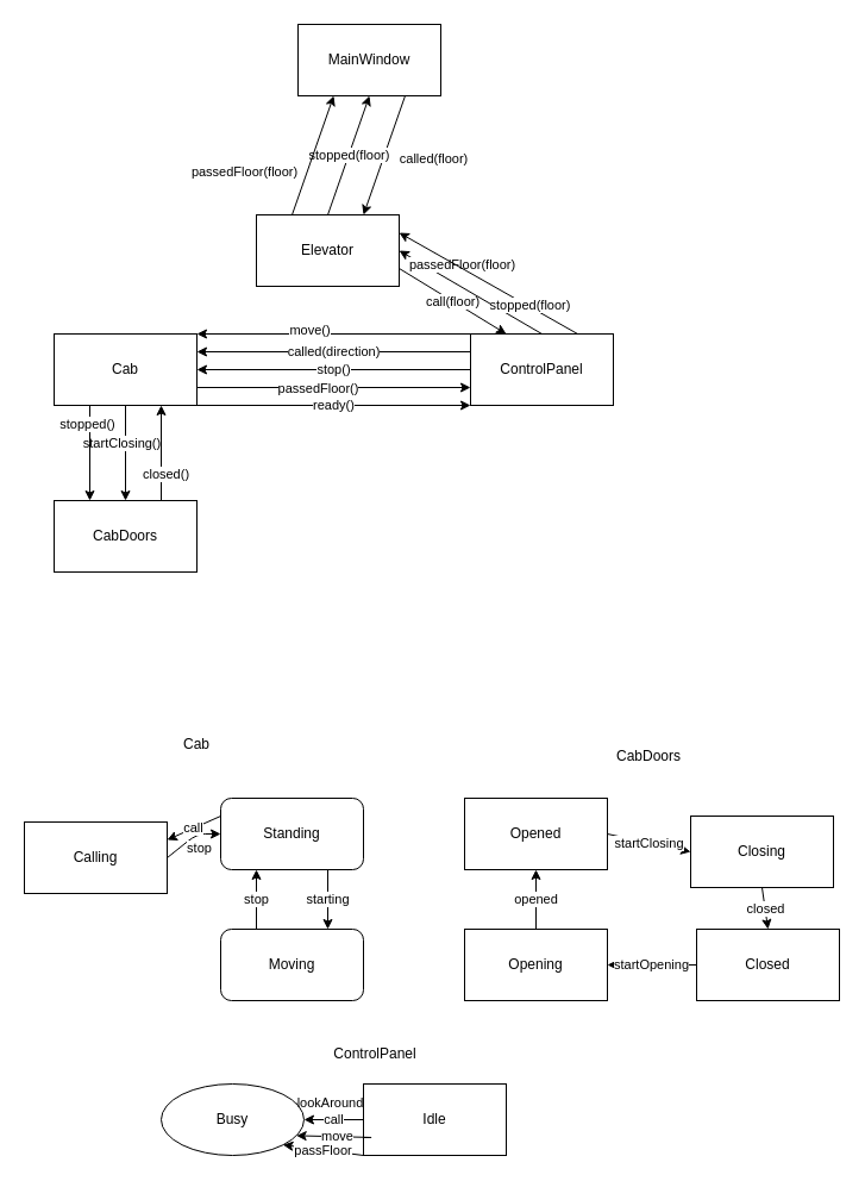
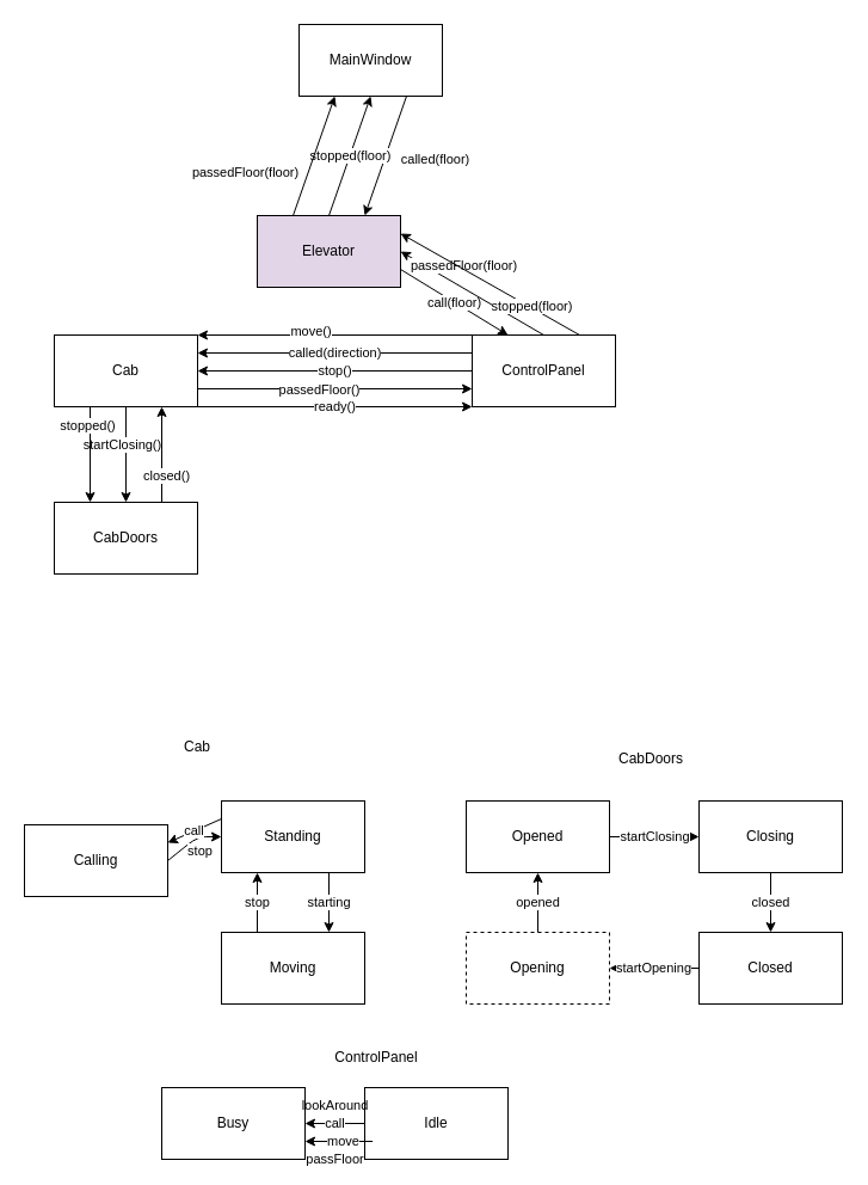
- <mxCell id="7" value="Elevator" style="rounded=0;whiteSpace=wrap;html=1;" parent="1" vertex="1"><mxGeometry x="215" y="180" width="120" height="60" as="geometry" /></mxCell>
+ <mxCell id="7" value="Elevator" style="rounded=0;whiteSpace=wrap;html=1;fillColor=#e1d5e7;" parent="1" vertex="1"><mxGeometry x="215" y="180" width="120" height="60" as="geometry" /></mxCell>
- <mxCell id="33" value="Standing" style="whiteSpace=wrap;html=1;shadow=0;glass=0;fillStyle=auto;strokeColor=default;strokeWidth=1;fillColor=none;gradientColor=none;rounded=1;" parent="1" vertex="1"><mxGeometry x="185" y="670" width="120" height="60" as="geometry" /></mxCell>
+ <mxCell id="33" value="Standing" style="rounded=0;whiteSpace=wrap;html=1;shadow=0;glass=0;fillStyle=auto;strokeColor=default;strokeWidth=1;fillColor=none;gradientColor=none;" parent="1" vertex="1"><mxGeometry x="185" y="670" width="120" height="60" as="geometry" /></mxCell>
- <mxCell id="42" value="Closing" style="rounded=0;whiteSpace=wrap;html=1;shadow=0;glass=0;fillStyle=auto;strokeColor=default;strokeWidth=1;fillColor=none;gradientColor=none;" parent="1" vertex="1"><mxGeometry x="580" y="685" width="120" height="60" as="geometry" /></mxCell>
+ <mxCell id="42" value="Closing" style="rounded=0;whiteSpace=wrap;html=1;shadow=0;glass=0;fillStyle=auto;strokeColor=default;strokeWidth=1;fillColor=none;gradientColor=none;" parent="1" vertex="1"><mxGeometry x="585" y="670" width="120" height="60" as="geometry" /></mxCell>
- <mxCell id="35" value="Moving" style="whiteSpace=wrap;html=1;shadow=0;glass=0;fillStyle=auto;strokeColor=default;strokeWidth=1;fillColor=none;gradientColor=none;rounded=1;" parent="1" vertex="1"><mxGeometry x="185" y="780" width="120" height="60" as="geometry" /></mxCell>
+ <mxCell id="35" value="Moving" style="rounded=0;whiteSpace=wrap;html=1;shadow=0;glass=0;fillStyle=auto;strokeColor=default;strokeWidth=1;fillColor=none;gradientColor=none;" parent="1" vertex="1"><mxGeometry x="185" y="780" width="120" height="60" as="geometry" /></mxCell>
- <mxCell id="44" value="Opening" style="rounded=0;whiteSpace=wrap;html=1;shadow=0;glass=0;fillStyle=auto;strokeColor=default;strokeWidth=1;fillColor=none;gradientColor=none;" parent="1" vertex="1"><mxGeometry x="390" y="780" width="120" height="60" as="geometry" /></mxCell>
+ <mxCell id="44" value="Opening" style="rounded=0;whiteSpace=wrap;html=1;shadow=0;glass=0;fillStyle=auto;strokeColor=default;strokeWidth=1;fillColor=none;gradientColor=none;dashed=1;" parent="1" vertex="1"><mxGeometry x="390" y="780" width="120" height="60" as="geometry" /></mxCell>
- <mxCell id="47" value="Busy" style="ellipse;whiteSpace=wrap;html=1;shadow=0;glass=0;fillStyle=auto;strokeColor=default;strokeWidth=1;fillColor=none;gradientColor=none;" parent="1" vertex="1"><mxGeometry x="135" y="910" width="120" height="60" as="geometry" /></mxCell>
+ <mxCell id="47" value="Busy" style="rounded=0;whiteSpace=wrap;html=1;shadow=0;glass=0;fillStyle=auto;strokeColor=default;strokeWidth=1;fillColor=none;gradientColor=none;" parent="1" vertex="1"><mxGeometry x="135" y="910" width="120" height="60" as="geometry" /></mxCell>
